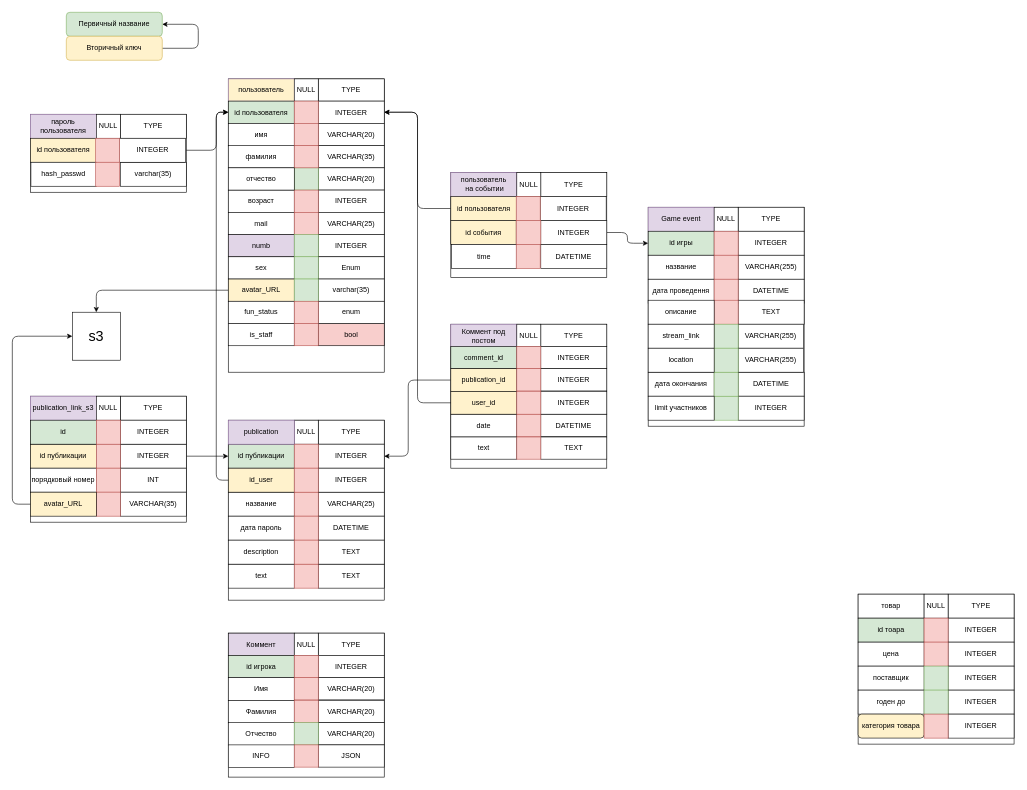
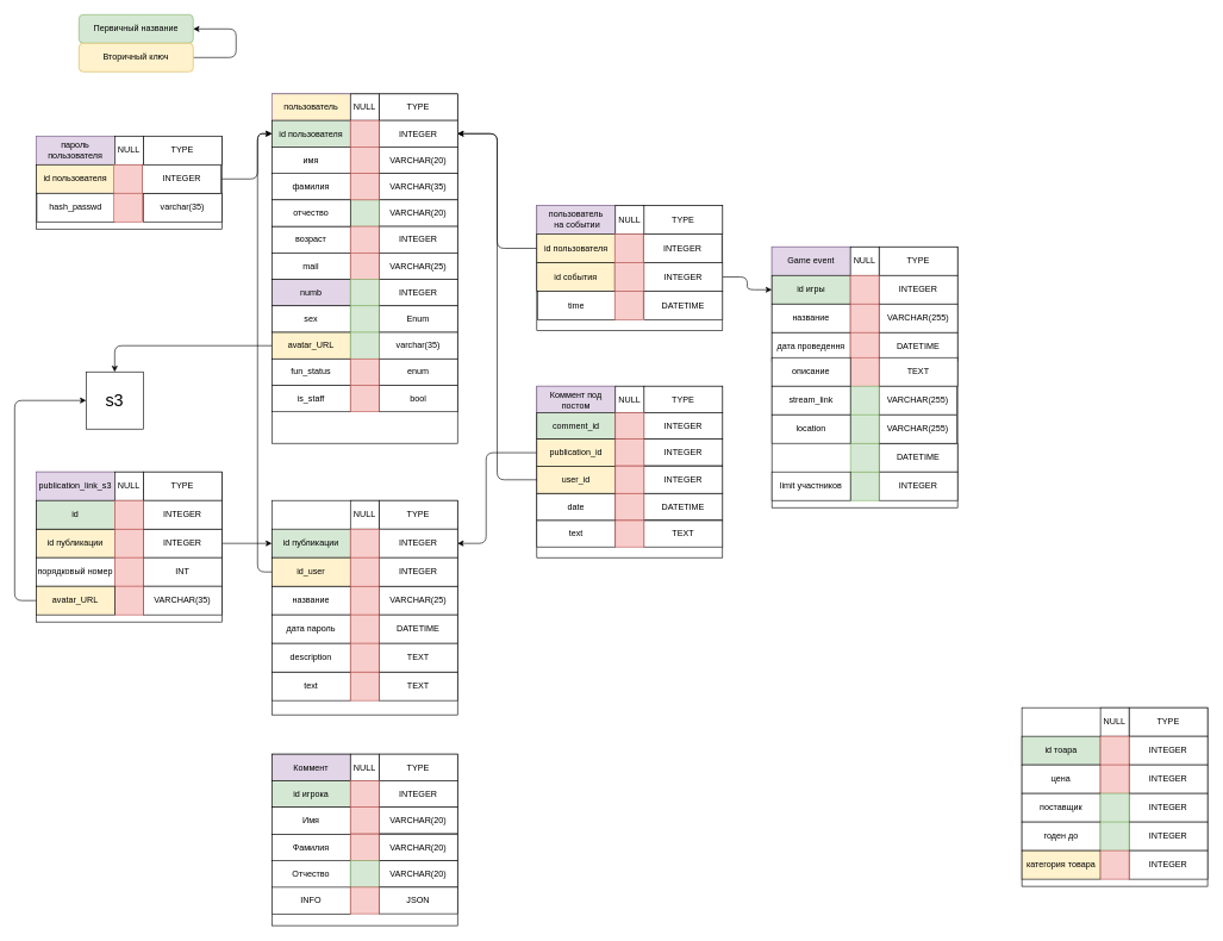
- <mxCell id="173" value="bool" style="rounded=0;whiteSpace=wrap;html=1;container=0;fillColor=#f8cecc;" vertex="1" parent="171"><mxGeometry x="150" y="407.795" width="110" height="37.073" as="geometry" /></mxCell>
+ <mxCell id="173" value="bool" style="rounded=0;whiteSpace=wrap;html=1;container=0;" vertex="1" parent="171"><mxGeometry x="150" y="407.795" width="110" height="37.073" as="geometry" /></mxCell>
- <mxCell id="120" value="дата окончания" style="rounded=0;whiteSpace=wrap;html=1;container=0;" parent="105" vertex="1"><mxGeometry y="275" width="110" height="40" as="geometry" /></mxCell>
- <mxCell id="150" value="publication" style="rounded=0;whiteSpace=wrap;html=1;container=0;fillColor=#e1d5e7;strokeColor=#9673a6;" parent="134" vertex="1"><mxGeometry width="110" height="40" as="geometry" /></mxCell>
- <mxCell id="5" value="товар" style="rounded=0;whiteSpace=wrap;html=1;container=0;" parent="2" vertex="1"><mxGeometry width="110" height="40" as="geometry" /></mxCell>
- <mxCell id="20" value="категория товара" style="whiteSpace=wrap;html=1;container=0;fillColor=#fff2cc;strokeColor=default;rounded=1;" parent="2" vertex="1"><mxGeometry y="200" width="110" height="40" as="geometry" /></mxCell>
+ <mxCell id="20" value="категория товара" style="rounded=0;whiteSpace=wrap;html=1;container=0;fillColor=#fff2cc;strokeColor=default;" parent="2" vertex="1"><mxGeometry y="200" width="110" height="40" as="geometry" /></mxCell>
